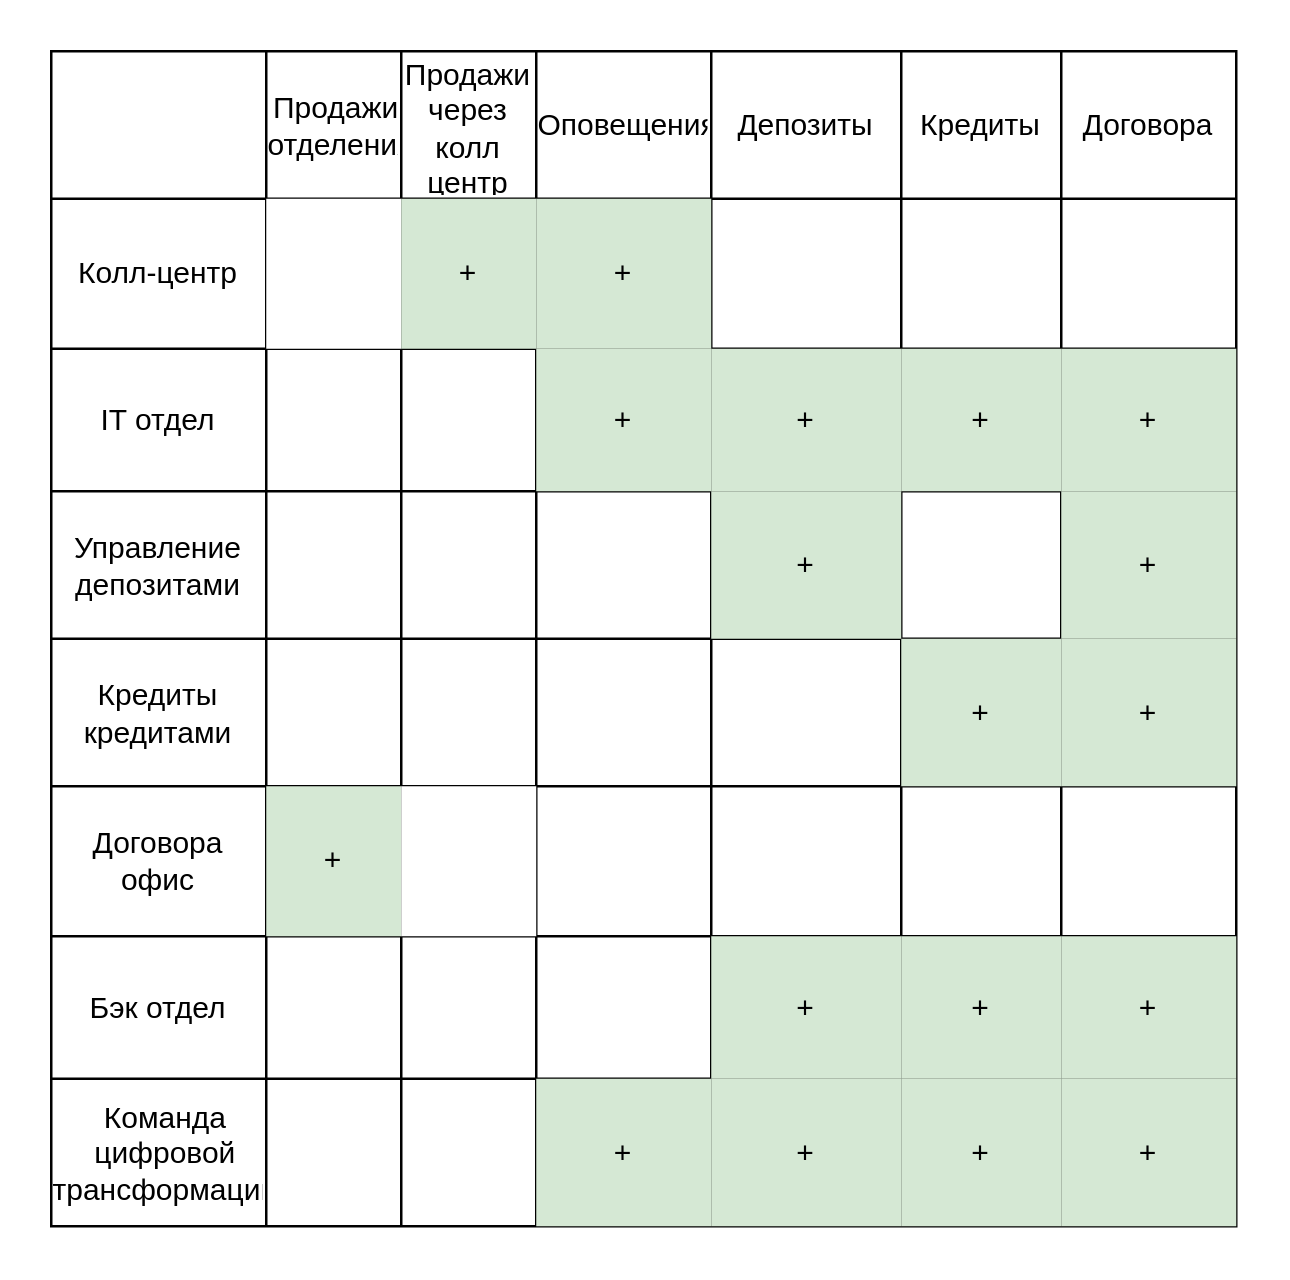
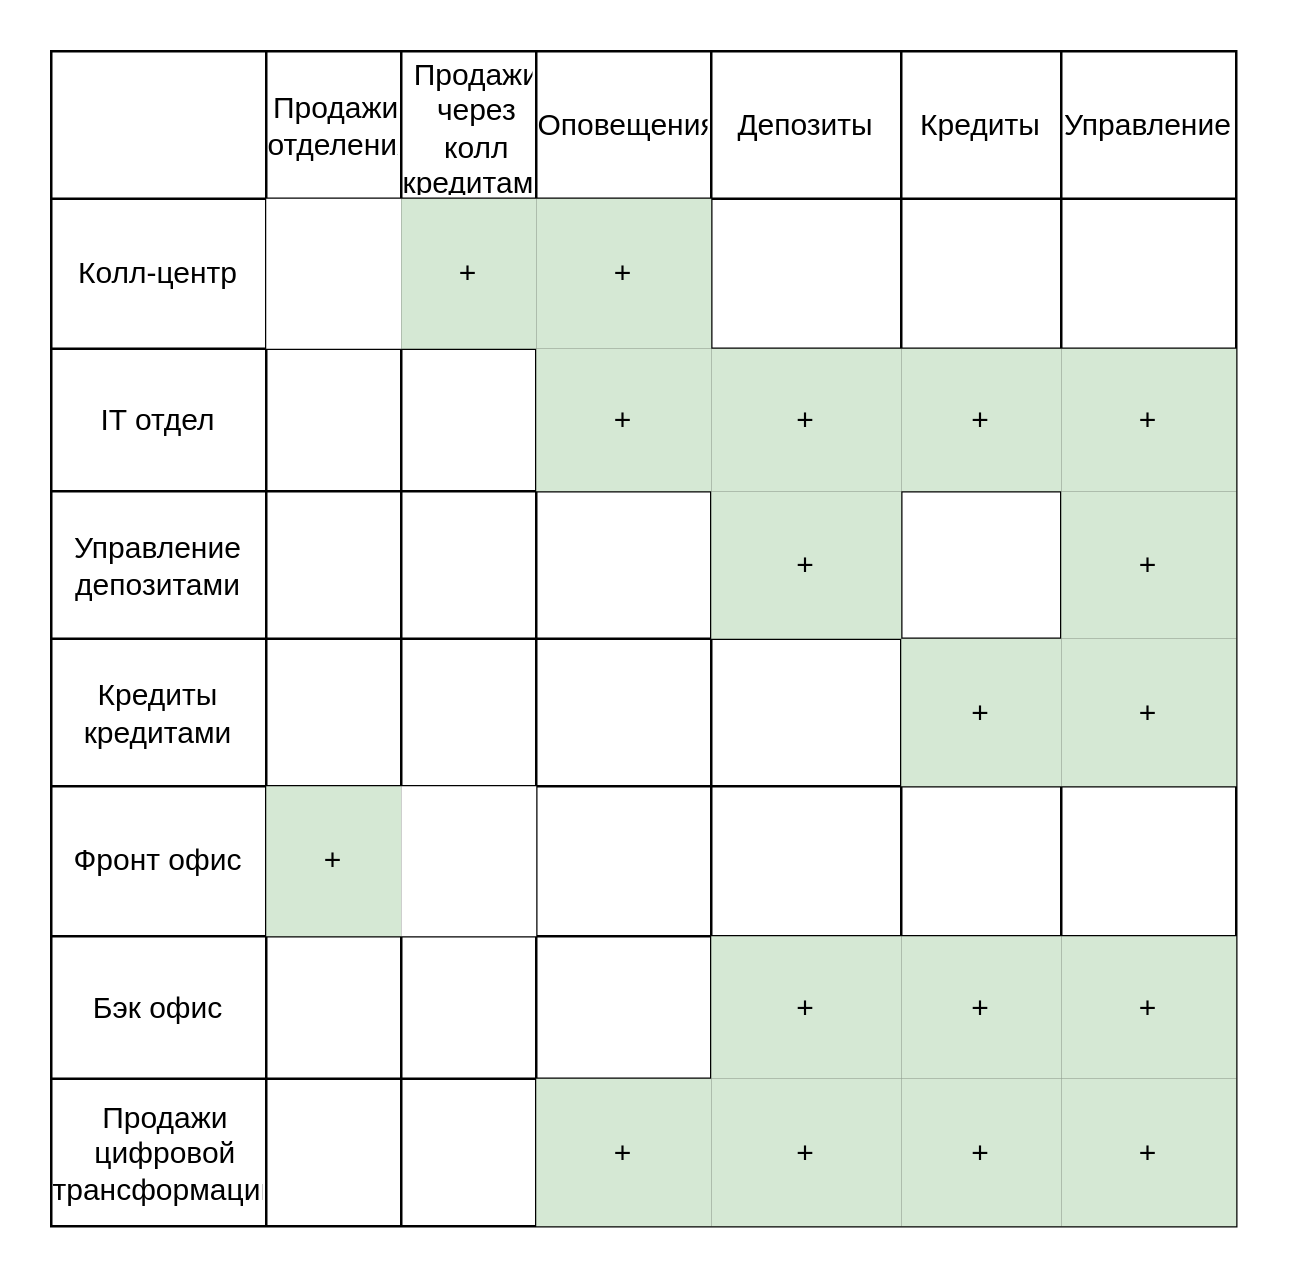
- <mxCell id="6" value="Продажи через колл центр" style="shape=partialRectangle;html=1;whiteSpace=wrap;connectable=0;strokeColor=inherit;overflow=hidden;fillColor=none;top=0;left=0;bottom=0;right=0;pointerEvents=1;" parent="3" vertex="1"><mxGeometry x="140" width="54" height="59" as="geometry"><mxRectangle width="54" height="59" as="alternateBounds" /></mxGeometry></mxCell>
+ <mxCell id="6" value="Продажи через колл кредитами" style="shape=partialRectangle;html=1;whiteSpace=wrap;connectable=0;strokeColor=inherit;overflow=hidden;fillColor=none;top=0;left=0;bottom=0;right=0;pointerEvents=1;" parent="3" vertex="1"><mxGeometry x="140" width="54" height="59" as="geometry"><mxRectangle width="54" height="59" as="alternateBounds" /></mxGeometry></mxCell>
- <mxCell id="10" value="Договора" style="shape=partialRectangle;html=1;whiteSpace=wrap;connectable=0;strokeColor=inherit;overflow=hidden;fillColor=none;top=0;left=0;bottom=0;right=0;pointerEvents=1;" parent="3" vertex="1"><mxGeometry x="404" width="70" height="59" as="geometry"><mxRectangle width="70" height="59" as="alternateBounds" /></mxGeometry></mxCell>
+ <mxCell id="10" value="Управление" style="shape=partialRectangle;html=1;whiteSpace=wrap;connectable=0;strokeColor=inherit;overflow=hidden;fillColor=none;top=0;left=0;bottom=0;right=0;pointerEvents=1;" parent="3" vertex="1"><mxGeometry x="404" width="70" height="59" as="geometry"><mxRectangle width="70" height="59" as="alternateBounds" /></mxGeometry></mxCell>
- <mxCell id="44" value="Договора офис" style="shape=partialRectangle;html=1;whiteSpace=wrap;connectable=0;strokeColor=inherit;overflow=hidden;fillColor=none;top=0;left=0;bottom=0;right=0;pointerEvents=1;" parent="43" vertex="1"><mxGeometry width="86" height="60" as="geometry"><mxRectangle width="86" height="60" as="alternateBounds" /></mxGeometry></mxCell>
+ <mxCell id="44" value="Фронт офис" style="shape=partialRectangle;html=1;whiteSpace=wrap;connectable=0;strokeColor=inherit;overflow=hidden;fillColor=none;top=0;left=0;bottom=0;right=0;pointerEvents=1;" parent="43" vertex="1"><mxGeometry width="86" height="60" as="geometry"><mxRectangle width="86" height="60" as="alternateBounds" /></mxGeometry></mxCell>
- <mxCell id="52" value="Бэк отдел" style="shape=partialRectangle;html=1;whiteSpace=wrap;connectable=0;strokeColor=inherit;overflow=hidden;fillColor=none;top=0;left=0;bottom=0;right=0;pointerEvents=1;" parent="51" vertex="1"><mxGeometry width="86" height="57" as="geometry"><mxRectangle width="86" height="57" as="alternateBounds" /></mxGeometry></mxCell>
+ <mxCell id="52" value="Бэк офис" style="shape=partialRectangle;html=1;whiteSpace=wrap;connectable=0;strokeColor=inherit;overflow=hidden;fillColor=none;top=0;left=0;bottom=0;right=0;pointerEvents=1;" parent="51" vertex="1"><mxGeometry width="86" height="57" as="geometry"><mxRectangle width="86" height="57" as="alternateBounds" /></mxGeometry></mxCell>
- <mxCell id="60" value="Команда цифровой трансформации" style="shape=partialRectangle;html=1;whiteSpace=wrap;connectable=0;strokeColor=inherit;overflow=hidden;fillColor=none;top=0;left=0;bottom=0;right=0;pointerEvents=1;" parent="59" vertex="1"><mxGeometry width="86" height="59" as="geometry"><mxRectangle width="86" height="59" as="alternateBounds" /></mxGeometry></mxCell>
+ <mxCell id="60" value="Продажи цифровой трансформации" style="shape=partialRectangle;html=1;whiteSpace=wrap;connectable=0;strokeColor=inherit;overflow=hidden;fillColor=none;top=0;left=0;bottom=0;right=0;pointerEvents=1;" parent="59" vertex="1"><mxGeometry width="86" height="59" as="geometry"><mxRectangle width="86" height="59" as="alternateBounds" /></mxGeometry></mxCell>
